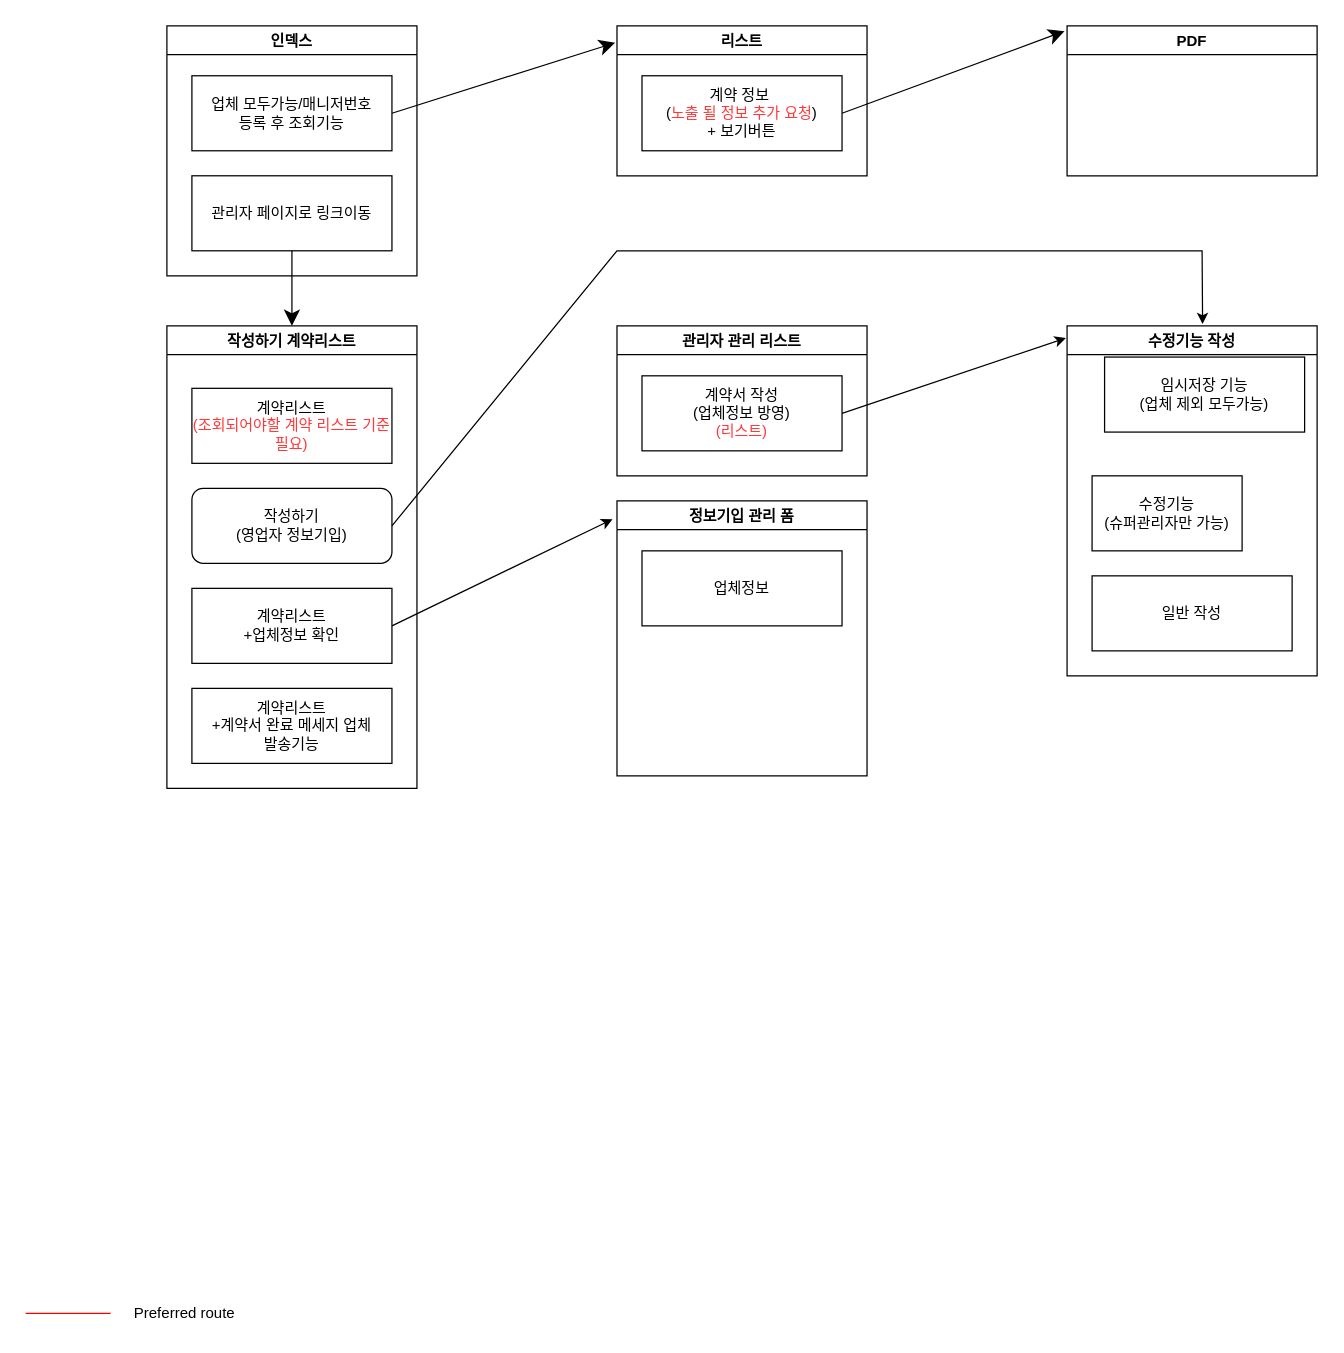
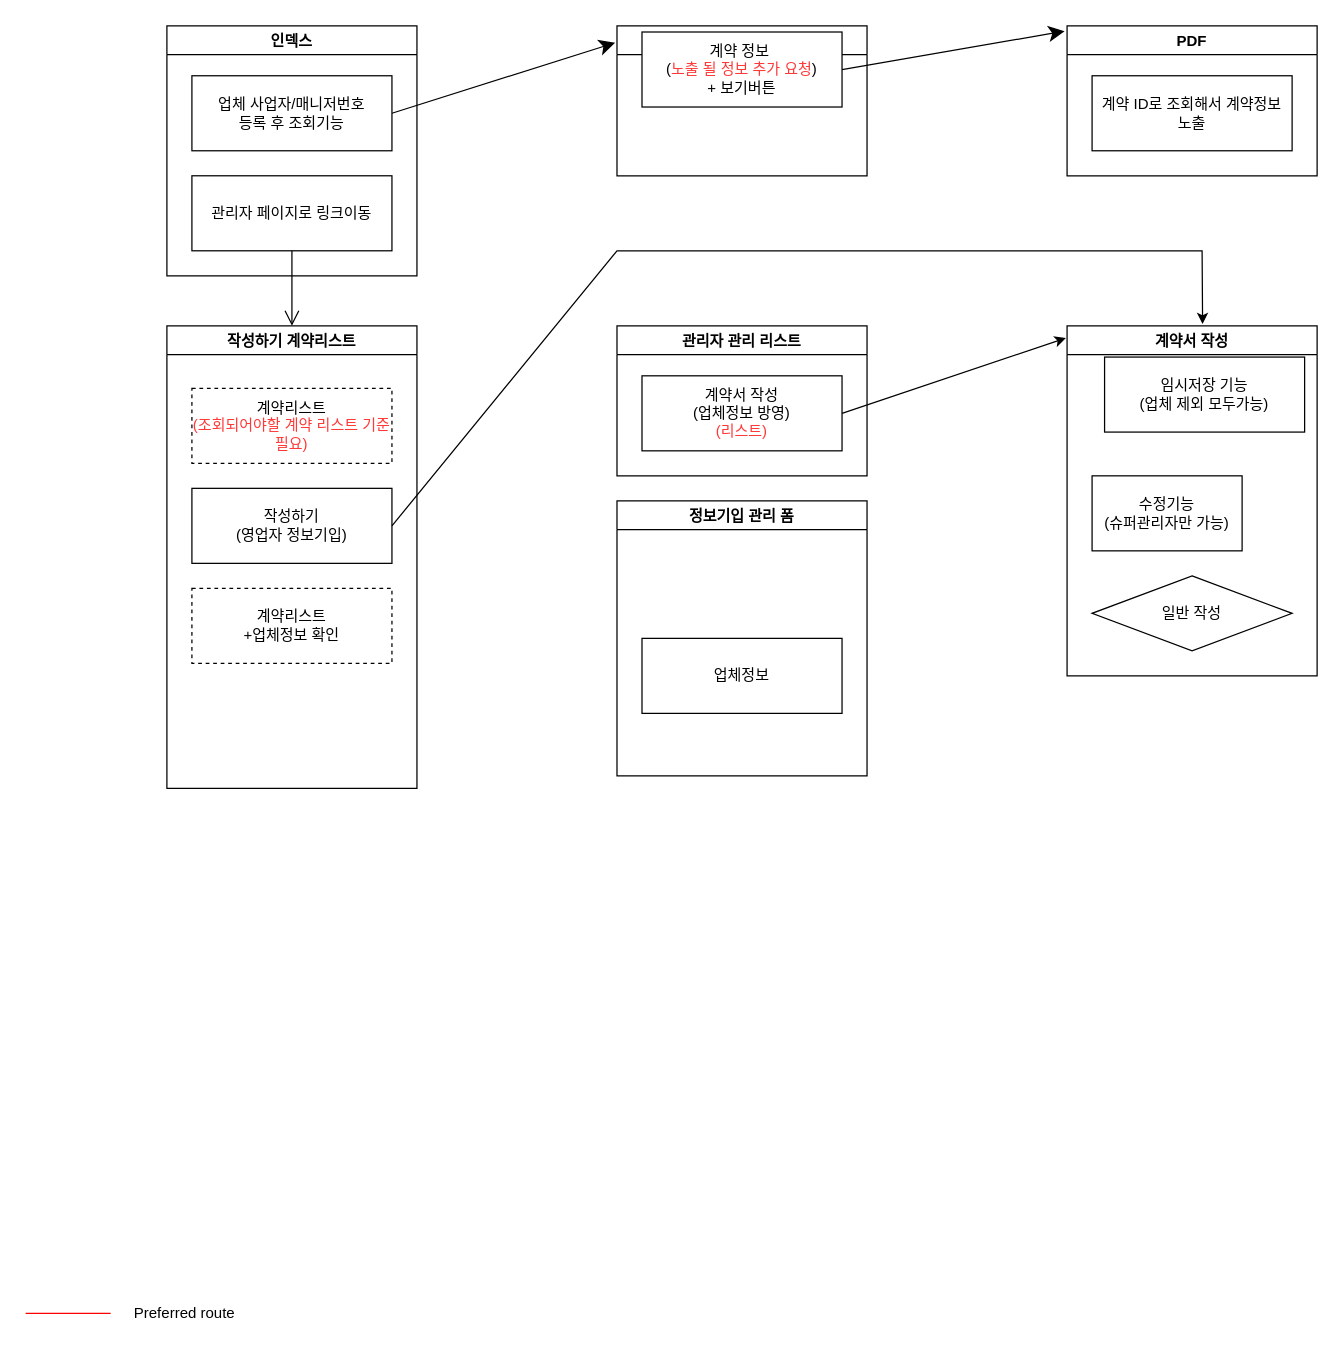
- <mxCell id="6" value="업체 모두가능/매니저번호&lt;br&gt;등록 후 조회기능" style="rounded=0;whiteSpace=wrap;html=1;" parent="5" vertex="1"><mxGeometry x="20" y="40" width="160" height="60" as="geometry" /></mxCell>
+ <mxCell id="6" value="업체 사업자/매니저번호&lt;br&gt;등록 후 조회기능" style="rounded=0;whiteSpace=wrap;html=1;" parent="5" vertex="1"><mxGeometry x="20" y="40" width="160" height="60" as="geometry" /></mxCell>
- <mxCell id="9" value="계약 정보&amp;nbsp;&lt;br&gt;(&lt;font color=&quot;#ff3838&quot;&gt;노출 될 정보 추가 요청&lt;/font&gt;)&lt;br&gt;+ 보기버튼" style="rounded=0;whiteSpace=wrap;html=1;" parent="8" vertex="1"><mxGeometry x="20" y="40" width="160" height="60" as="geometry" /></mxCell>
+ <mxCell id="9" value="계약 정보&amp;nbsp;&lt;br&gt;(&lt;font color=&quot;#ff3838&quot;&gt;노출 될 정보 추가 요청&lt;/font&gt;)&lt;br&gt;+ 보기버튼" style="rounded=0;whiteSpace=wrap;html=1;" parent="8" vertex="1"><mxGeometry x="20" y="5" width="160" height="60" as="geometry" /></mxCell>
+ <mxCell id="11" value="계약 ID로 조회해서 계약정보&lt;br&gt;노출" style="rounded=0;whiteSpace=wrap;html=1;" parent="10" vertex="1"><mxGeometry x="20" y="40" width="160" height="60" as="geometry" /></mxCell>
- <mxCell id="22" style="edgeStyle=none;curved=1;html=1;startSize=10;endArrow=classic;endFill=1;endSize=10;strokeWidth=1;fontSize=12;exitX=0.5;exitY=1;exitDx=0;exitDy=0;entryX=0.5;entryY=0;entryDx=0;entryDy=0;" parent="1" source="7" target="16" edge="1"><mxGeometry relative="1" as="geometry"><mxPoint x="323" y="120" as="sourcePoint" /><mxPoint x="480.2" y="120" as="targetPoint" /></mxGeometry></mxCell>
+ <mxCell id="22" style="edgeStyle=none;curved=1;html=1;startSize=10;endArrow=open;endFill=1;endSize=10;strokeWidth=1;fontSize=12;exitX=0.5;exitY=1;exitDx=0;exitDy=0;entryX=0.5;entryY=0;entryDx=0;entryDy=0;" parent="1" source="7" target="16" edge="1"><mxGeometry relative="1" as="geometry"><mxPoint x="323" y="120" as="sourcePoint" /><mxPoint x="480.2" y="120" as="targetPoint" /></mxGeometry></mxCell>
- <mxCell id="12" value="수정기능 작성" style="swimlane;" parent="1" vertex="1"><mxGeometry x="853" y="260" width="200" height="280" as="geometry" /></mxCell>
+ <mxCell id="12" value="계약서 작성" style="swimlane;" parent="1" vertex="1"><mxGeometry x="853" y="260" width="200" height="280" as="geometry" /></mxCell>
- <mxCell id="17" value="계약리스트&lt;br&gt;&lt;font color=&quot;#ff3838&quot;&gt;(조회되어야할 계약 리스트 기준 필요)&lt;/font&gt;" style="rounded=0;whiteSpace=wrap;html=1;" parent="16" vertex="1"><mxGeometry x="20" y="50" width="160" height="60" as="geometry" /></mxCell>
+ <mxCell id="17" value="계약리스트&lt;br&gt;&lt;font color=&quot;#ff3838&quot;&gt;(조회되어야할 계약 리스트 기준 필요)&lt;/font&gt;" style="rounded=0;whiteSpace=wrap;html=1;dashed=1;" parent="16" vertex="1"><mxGeometry x="20" y="50" width="160" height="60" as="geometry" /></mxCell>
- <mxCell id="18" value="작성하기&lt;br&gt;(영업자 정보기입)" style="whiteSpace=wrap;html=1;rounded=1;" parent="16" vertex="1"><mxGeometry x="20" y="130" width="160" height="60" as="geometry" /></mxCell>
+ <mxCell id="18" value="작성하기&lt;br&gt;(영업자 정보기입)" style="rounded=0;whiteSpace=wrap;html=1;" parent="16" vertex="1"><mxGeometry x="20" y="130" width="160" height="60" as="geometry" /></mxCell>
- <mxCell id="29" value="" style="endArrow=classic;html=1;rounded=0;fontColor=#FF3838;exitX=1;exitY=0.5;exitDx=0;exitDy=0;entryX=-0.018;entryY=0.067;entryDx=0;entryDy=0;entryPerimeter=0;" parent="1" source="19" target="23" edge="1"><mxGeometry width="50" height="50" relative="1" as="geometry"><mxPoint x="623" y="350" as="sourcePoint" /><mxPoint x="673" y="300" as="targetPoint" /></mxGeometry></mxCell>
- <mxCell id="24" value="업체정보" style="rounded=0;whiteSpace=wrap;html=1;" parent="23" vertex="1"><mxGeometry x="20" y="40" width="160" height="60" as="geometry" /></mxCell>
+ <mxCell id="24" value="업체정보" style="rounded=0;whiteSpace=wrap;html=1;" parent="23" vertex="1"><mxGeometry x="20" y="110" width="160" height="60" as="geometry" /></mxCell>
- <mxCell id="15" value="일반 작성" style="rounded=0;whiteSpace=wrap;html=1;" parent="12" vertex="1"><mxGeometry x="20" y="200" width="160" height="60" as="geometry" /></mxCell>
+ <mxCell id="15" value="일반 작성" style="rhombus;whiteSpace=wrap;html=1;" parent="12" vertex="1"><mxGeometry x="20" y="200" width="160" height="60" as="geometry" /></mxCell>
- <mxCell id="19" value="계약리스트&lt;br&gt;+업체정보 확인" style="rounded=0;whiteSpace=wrap;html=1;" parent="16" vertex="1"><mxGeometry x="20" y="210" width="160" height="60" as="geometry" /></mxCell>
+ <mxCell id="19" value="계약리스트&lt;br&gt;+업체정보 확인" style="rounded=0;whiteSpace=wrap;html=1;dashed=1;" parent="16" vertex="1"><mxGeometry x="20" y="210" width="160" height="60" as="geometry" /></mxCell>
- <mxCell id="20" value="계약리스트&lt;br&gt;+계약서 완료 메세지 업체&lt;br&gt;발송기능" style="rounded=0;whiteSpace=wrap;html=1;" parent="16" vertex="1"><mxGeometry x="20" y="290" width="160" height="60" as="geometry" /></mxCell>
